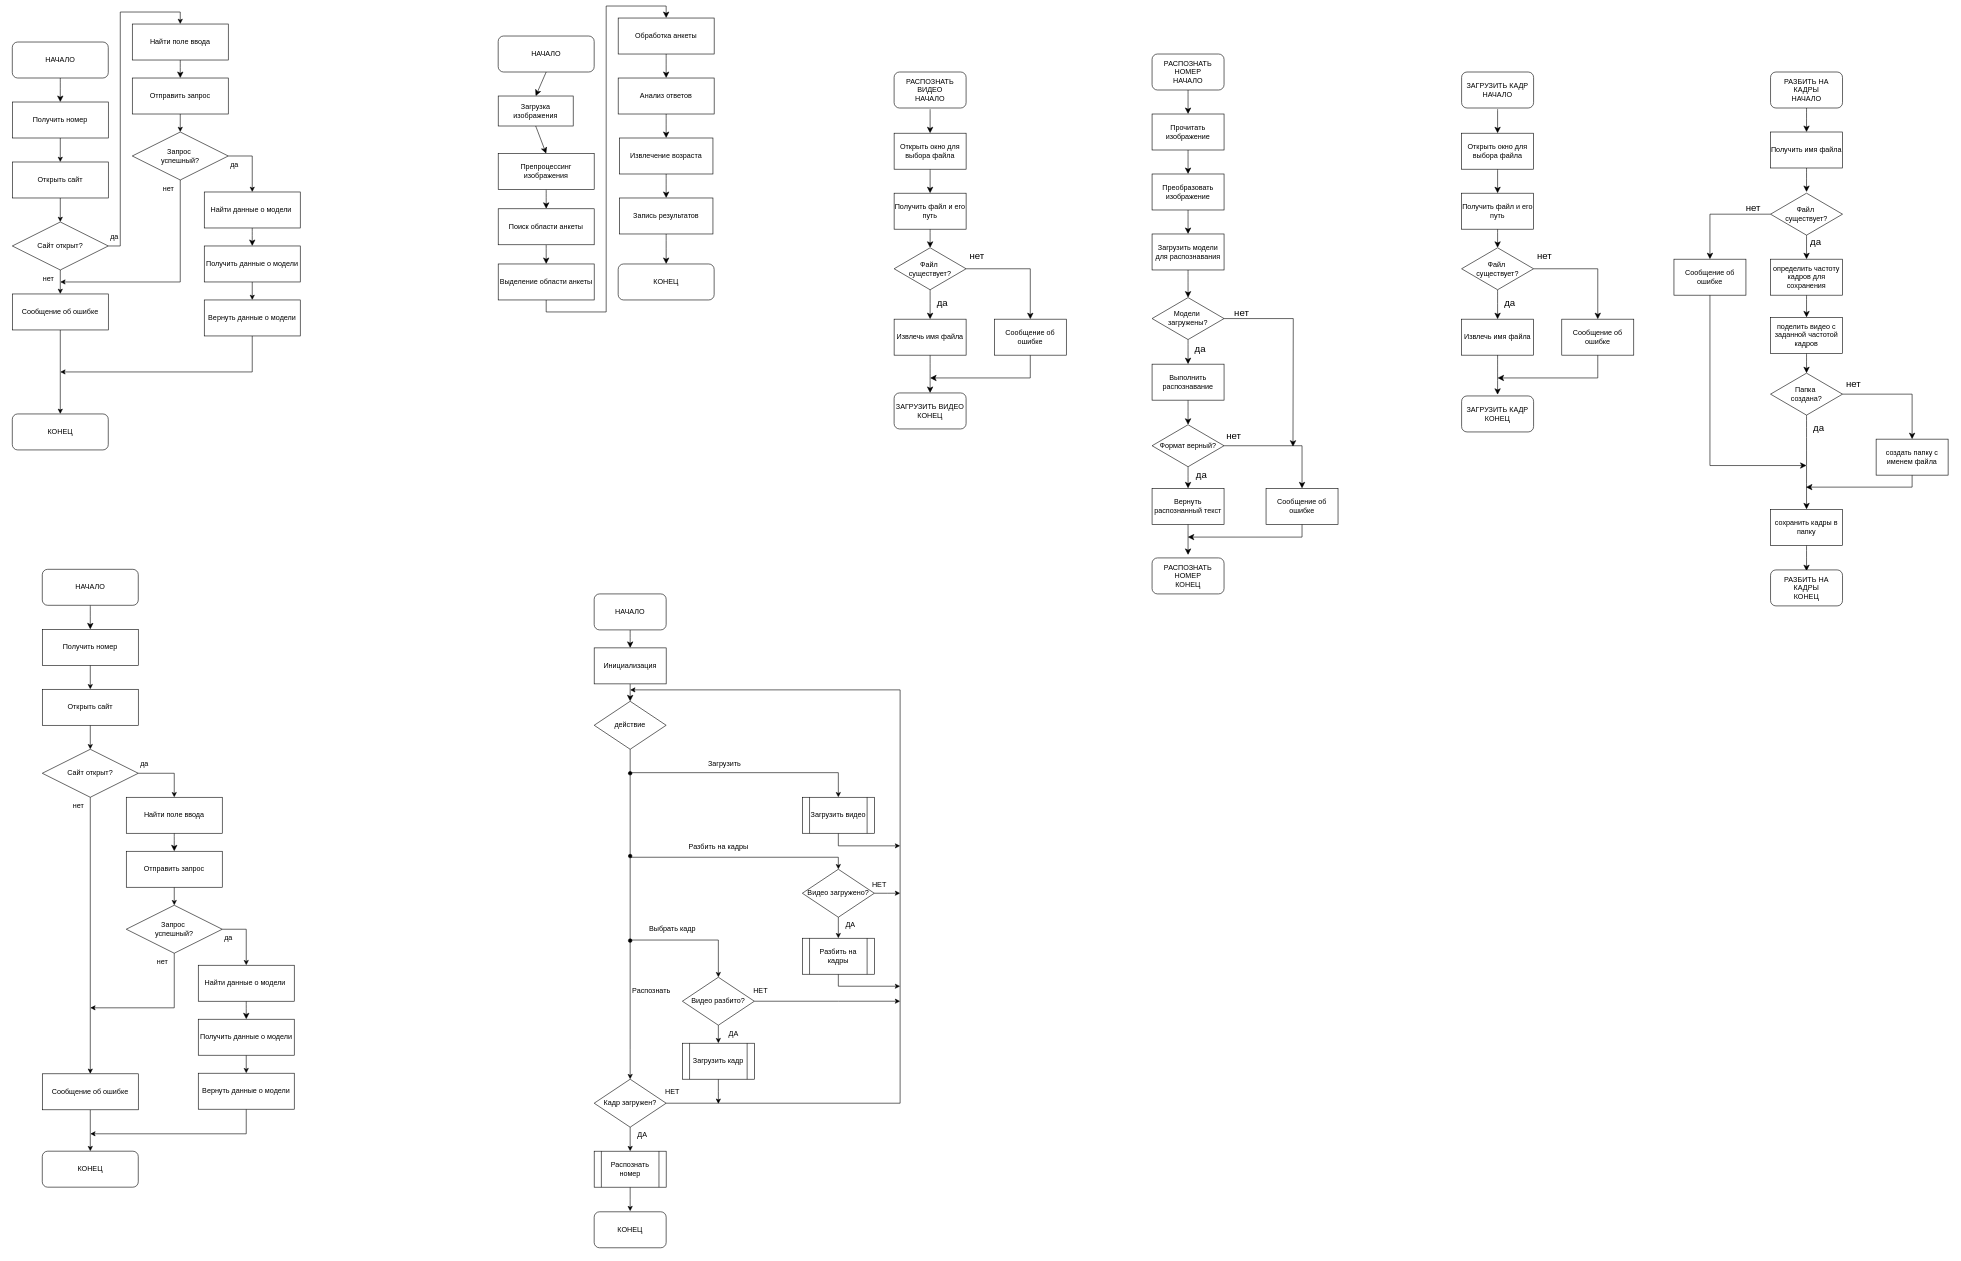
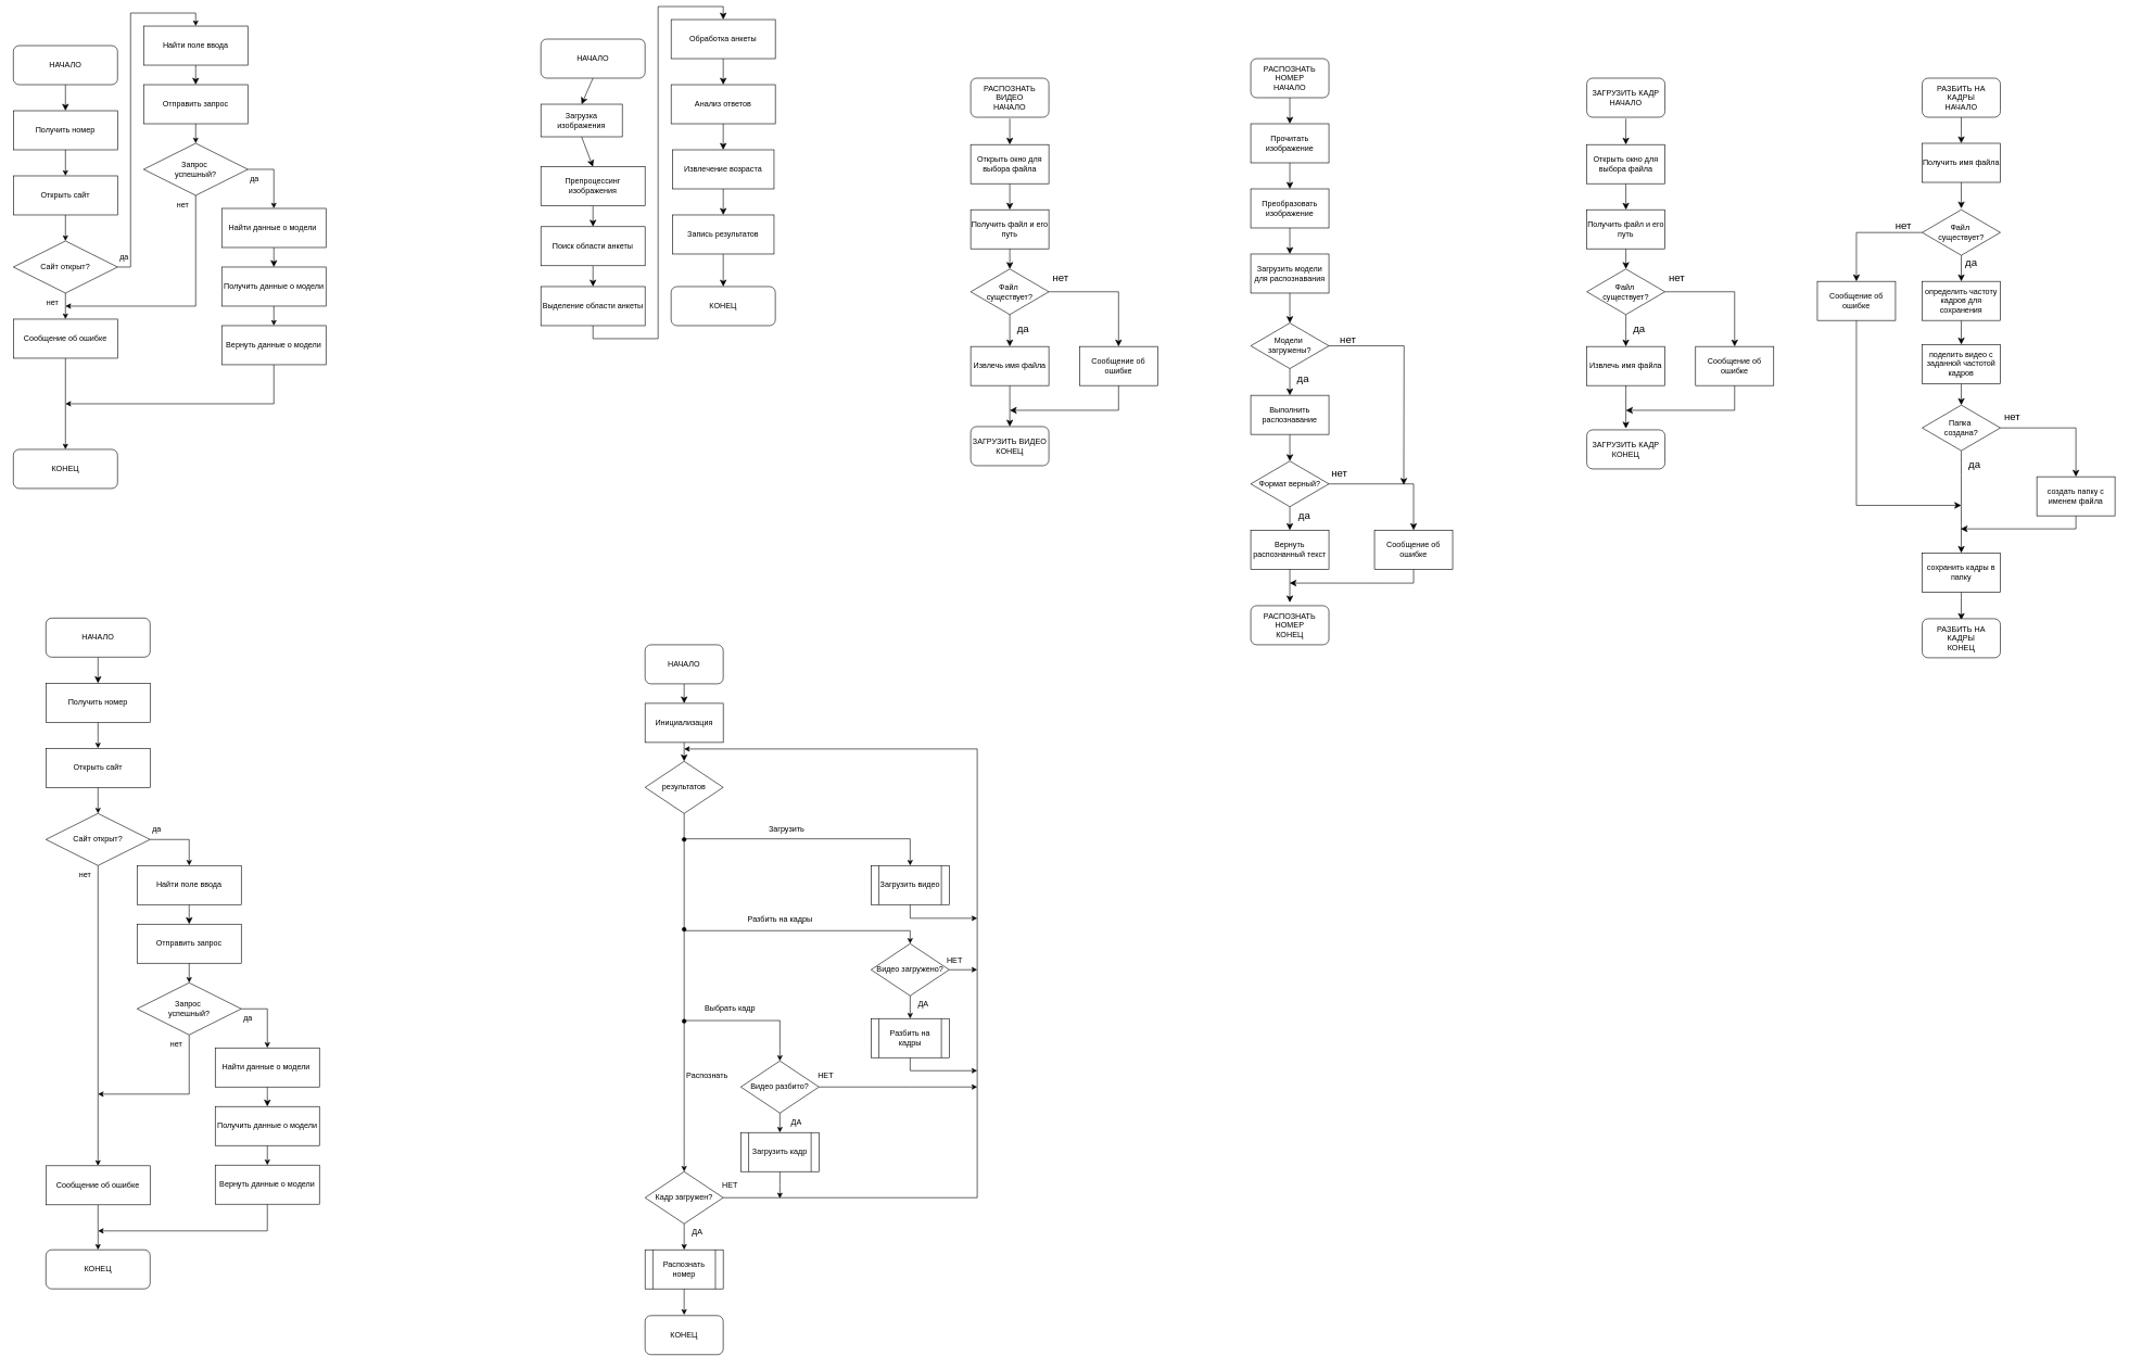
- <mxCell id="134" value="действие" style="rhombus;whiteSpace=wrap;html=1;" parent="1" vertex="1"><mxGeometry x="990" y="1159" width="120" height="80" as="geometry" /></mxCell>
+ <mxCell id="134" value="результатов" style="rhombus;whiteSpace=wrap;html=1;" parent="1" vertex="1"><mxGeometry x="990" y="1159" width="120" height="80" as="geometry" /></mxCell>
